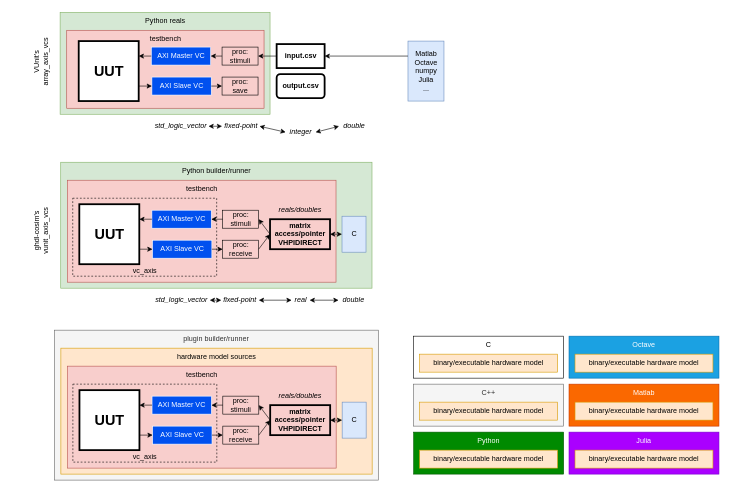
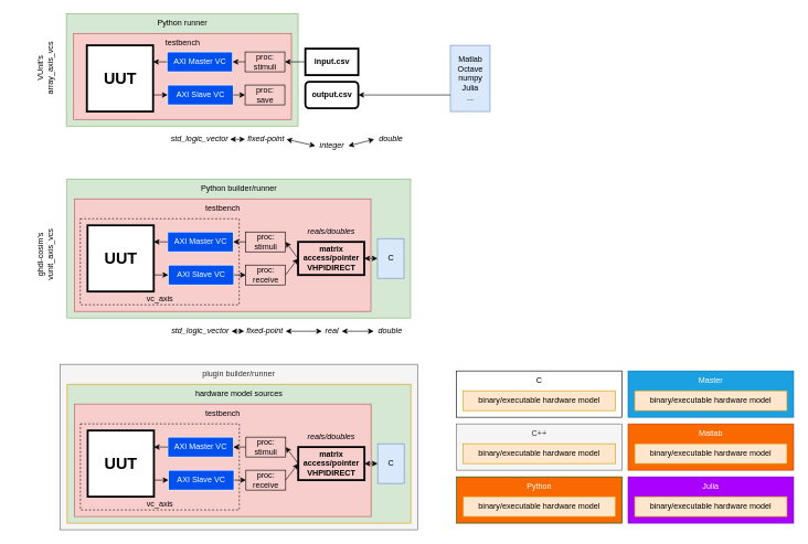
- <mxCell id="4" value="Python reals" style="rounded=0;whiteSpace=wrap;html=1;verticalAlign=top;fillColor=#d5e8d4;strokeColor=#82b366;" parent="1" vertex="1"><mxGeometry x="99.5" y="20" width="350" height="170" as="geometry" /></mxCell>
+ <mxCell id="4" value="Python runner" style="rounded=0;whiteSpace=wrap;html=1;verticalAlign=top;fillColor=#d5e8d4;strokeColor=#82b366;" parent="1" vertex="1"><mxGeometry x="99.5" y="20" width="350" height="170" as="geometry" /></mxCell>
- <mxCell id="15" value="" style="endArrow=classic;html=1;fontColor=#000000;entryX=1;entryY=0.5;entryDx=0;entryDy=0;strokeColor=#000000;exitX=0;exitY=0.25;exitDx=0;exitDy=0;" parent="1" source="14" target="11" edge="1"><mxGeometry width="50" height="50" relative="1" as="geometry"><mxPoint x="551.5" y="38" as="sourcePoint" /><mxPoint x="422.5" y="103" as="targetPoint" /></mxGeometry></mxCell>
+ <mxCell id="16" value="" style="endArrow=classic;html=1;fontColor=#000000;entryX=1;entryY=0.5;entryDx=0;entryDy=0;strokeColor=#000000;exitX=0;exitY=0.75;exitDx=0;exitDy=0;" parent="1" source="14" target="12" edge="1"><mxGeometry width="50" height="50" relative="1" as="geometry"><mxPoint x="601.5" y="108" as="sourcePoint" /><mxPoint x="581.5" y="103" as="targetPoint" /></mxGeometry></mxCell>
- <mxCell id="74" value="Octave" style="rounded=0;whiteSpace=wrap;html=1;verticalAlign=top;fillColor=#1ba1e2;strokeColor=#006EAF;align=center;fontColor=#ffffff;" parent="1" vertex="1"><mxGeometry x="948" y="560" width="250" height="70" as="geometry" /></mxCell>
+ <mxCell id="74" value="Master" style="rounded=0;whiteSpace=wrap;html=1;verticalAlign=top;fillColor=#1ba1e2;strokeColor=#006EAF;align=center;fontColor=#ffffff;" parent="1" vertex="1"><mxGeometry x="948" y="560" width="250" height="70" as="geometry" /></mxCell>
- <mxCell id="55" value="hardware model sources" style="rounded=0;whiteSpace=wrap;html=1;verticalAlign=top;fillColor=#ffe6cc;strokeColor=#d79b00;" parent="1" vertex="1"><mxGeometry x="100.75" y="580" width="519" height="210" as="geometry" /></mxCell>
+ <mxCell id="55" value="hardware model sources" style="rounded=0;whiteSpace=wrap;html=1;verticalAlign=top;fillColor=#d5e8d4;strokeColor=#d79b00;" parent="1" vertex="1"><mxGeometry x="100.75" y="580" width="519" height="210" as="geometry" /></mxCell>
- <mxCell id="76" value="Python" style="rounded=0;whiteSpace=wrap;html=1;verticalAlign=top;fillColor=#008a00;strokeColor=#005700;align=center;fontColor=#ffffff;" parent="1" vertex="1"><mxGeometry x="689" y="720" width="250" height="70" as="geometry" /></mxCell>
+ <mxCell id="76" value="Python" style="rounded=0;whiteSpace=wrap;html=1;verticalAlign=top;fillColor=#fa6800;strokeColor=#005700;align=center;fontColor=#ffffff;" parent="1" vertex="1"><mxGeometry x="689" y="720" width="250" height="70" as="geometry" /></mxCell>
